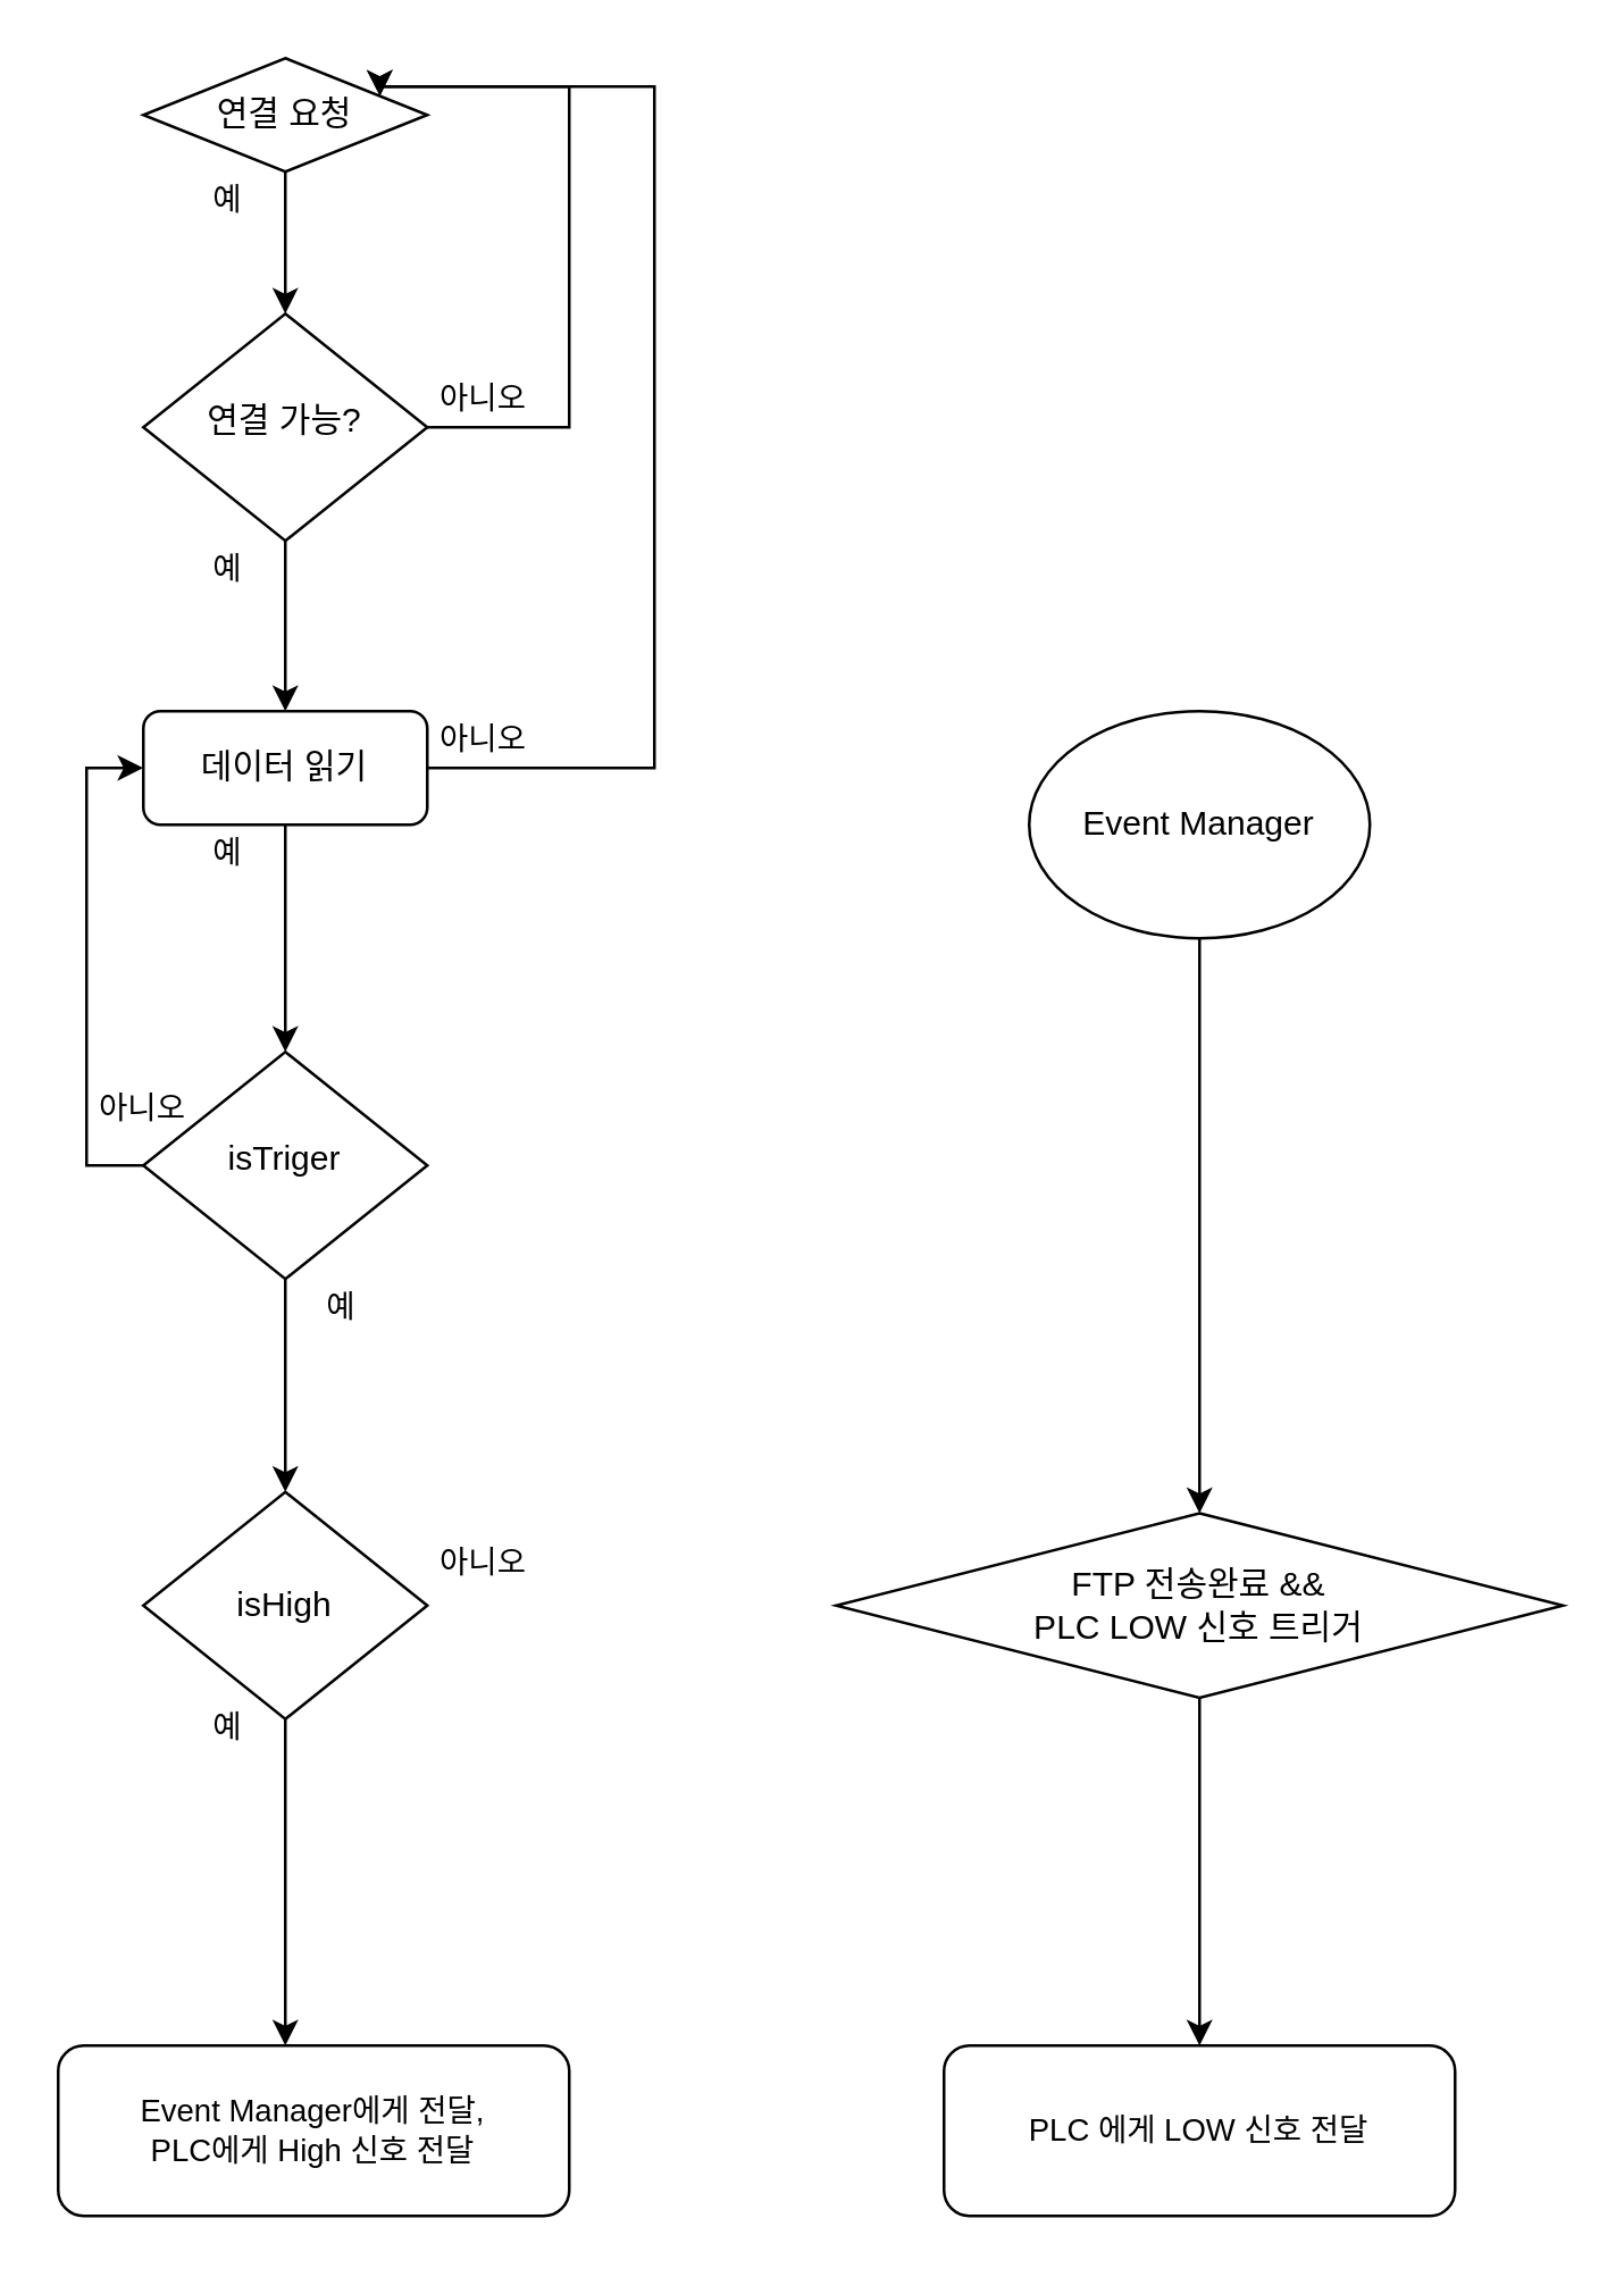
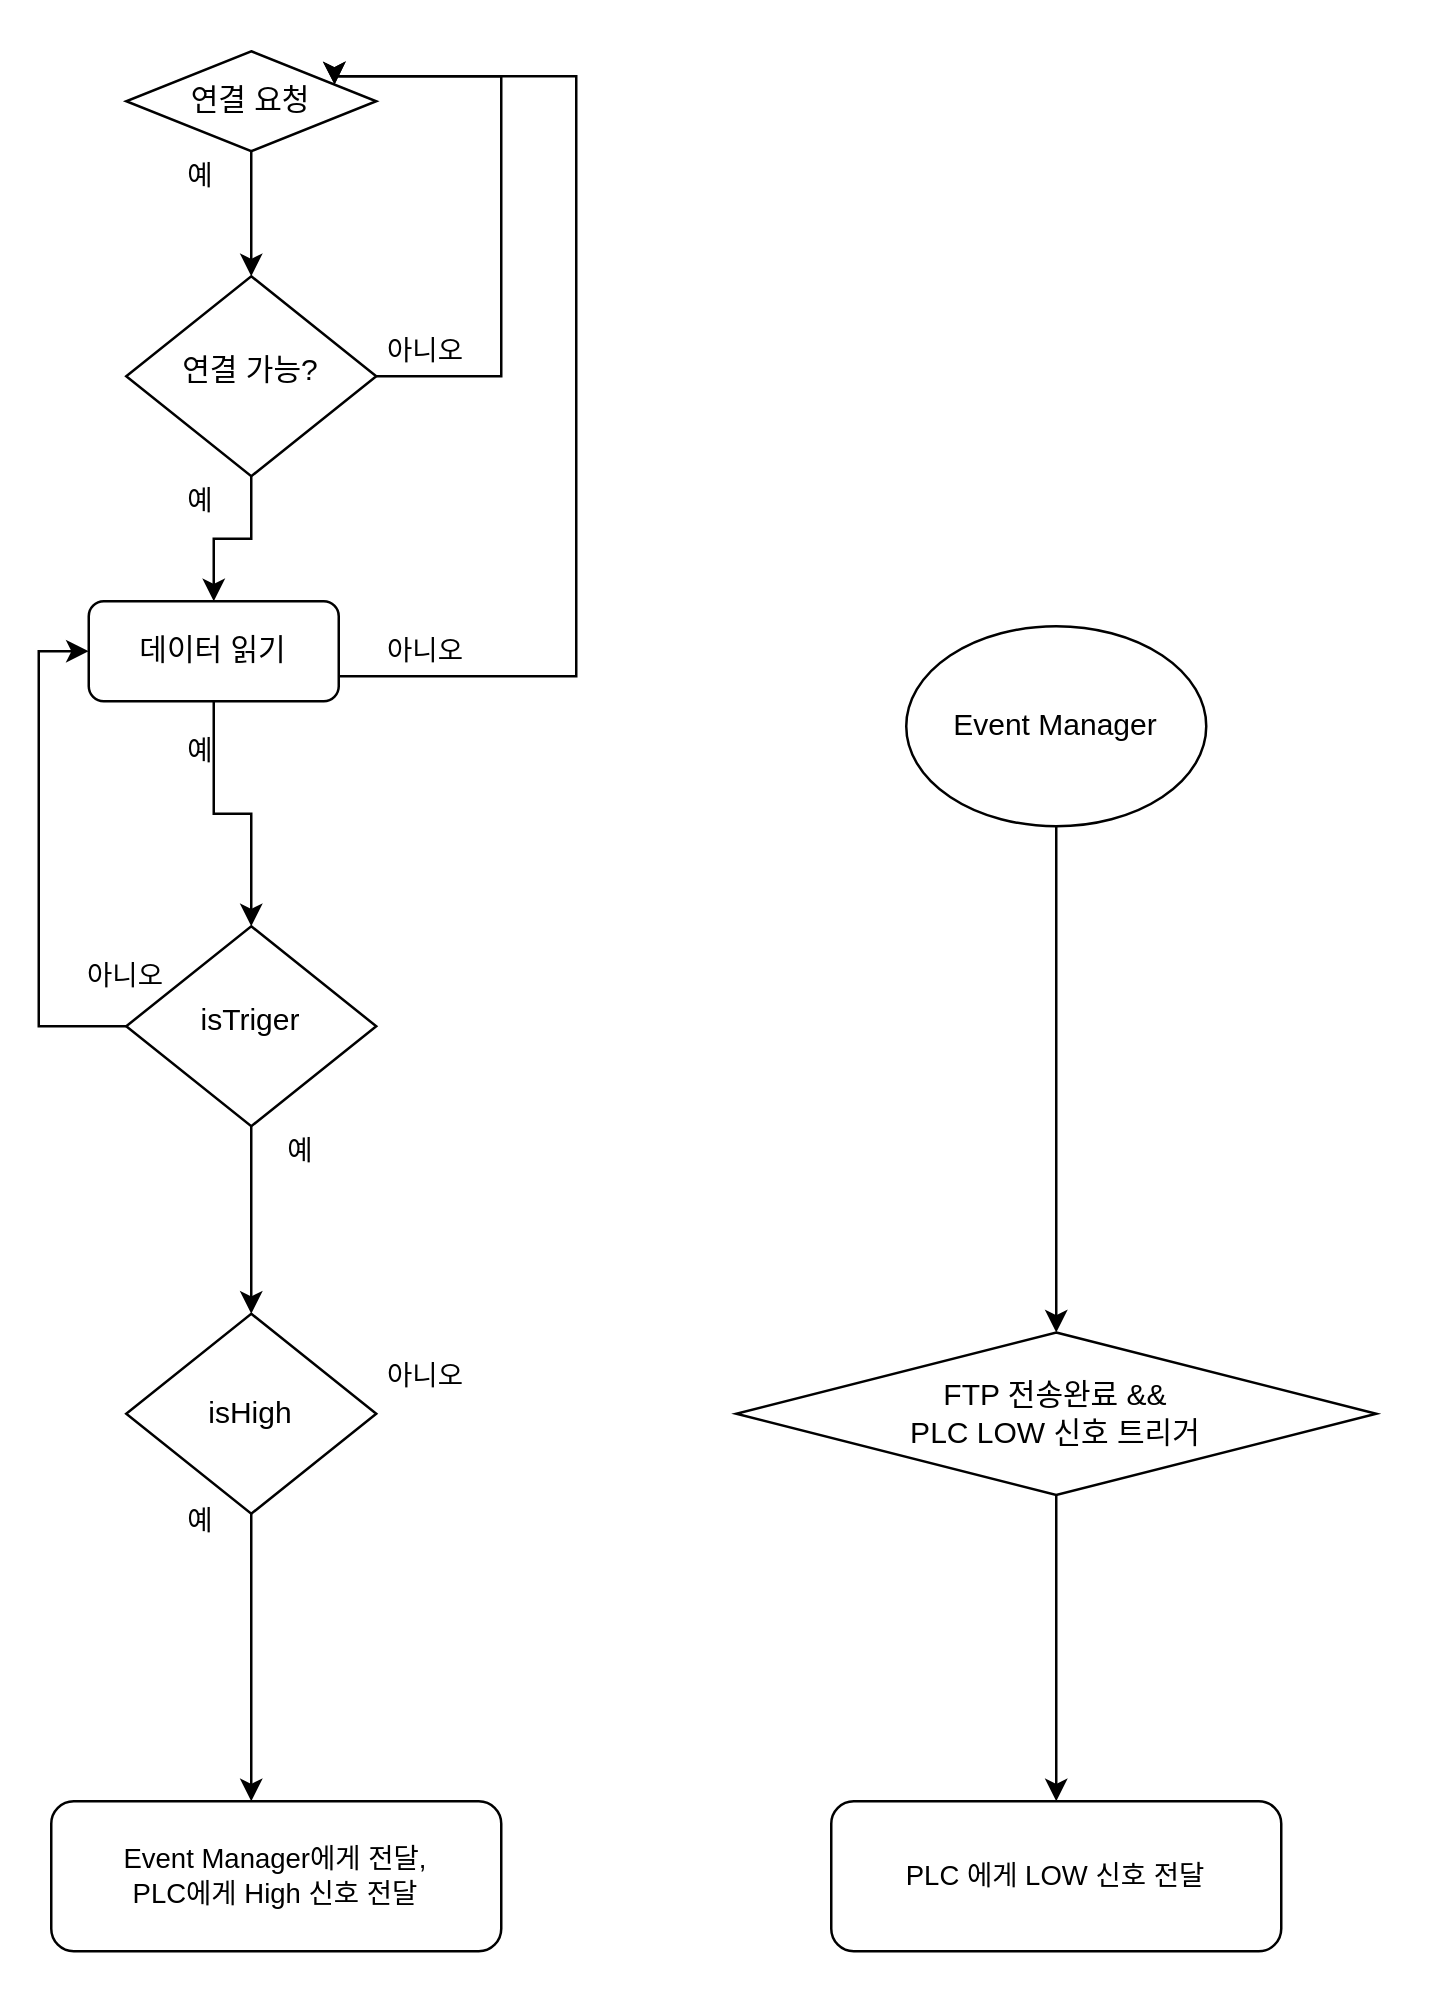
- <mxCell id="12" value="데이터 읽기" style="rounded=1;whiteSpace=wrap;html=1;fontSize=12;glass=0;strokeWidth=1;shadow=0;" vertex="1" parent="1"><mxGeometry x="50" y="250" width="100" height="40" as="geometry" /></mxCell>
+ <mxCell id="12" value="데이터 읽기" style="rounded=1;whiteSpace=wrap;html=1;fontSize=12;glass=0;strokeWidth=1;shadow=0;" vertex="1" parent="1"><mxGeometry x="35" y="240" width="100" height="40" as="geometry" /></mxCell>
